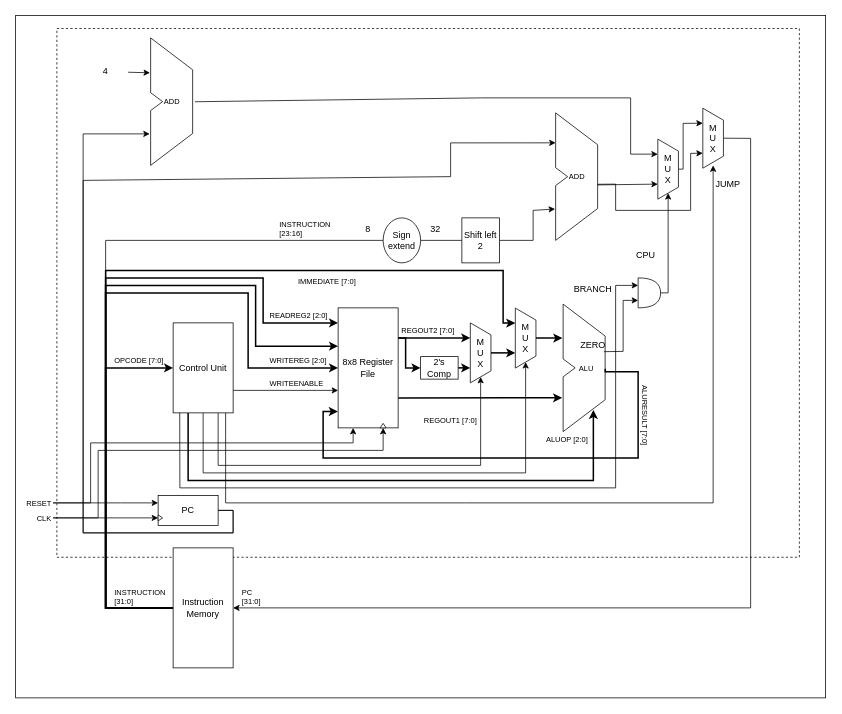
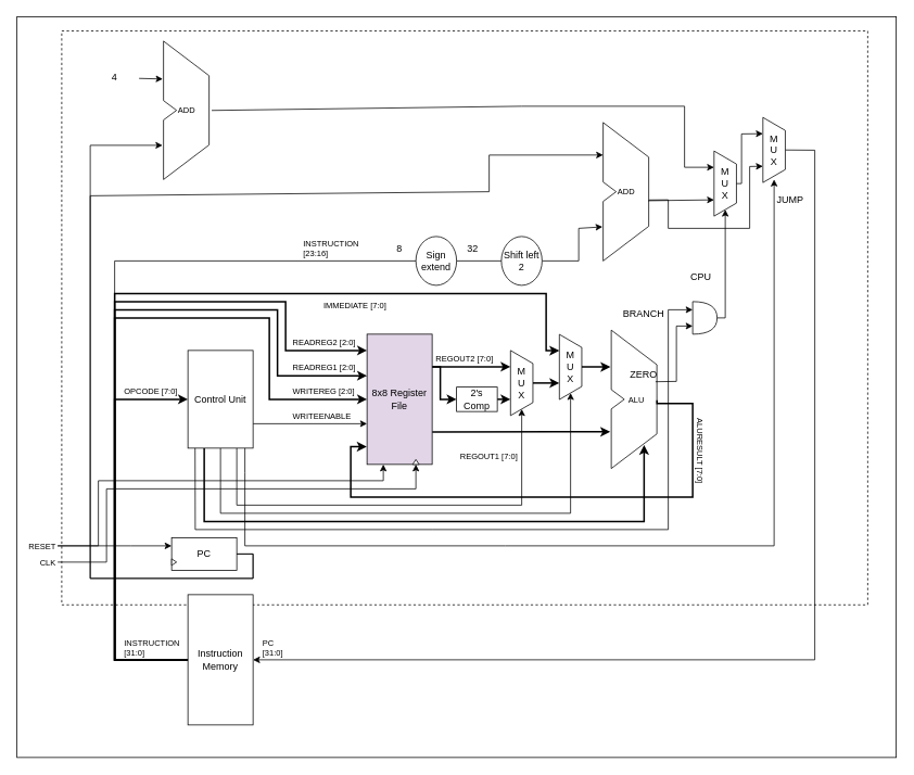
- <mxCell id="64" value="Shift left&lt;br&gt;2" style="whiteSpace=wrap;html=1;rounded=0;" parent="1" vertex="1"><mxGeometry x="615" y="290" width="50" height="60" as="geometry" /></mxCell>
+ <mxCell id="64" value="Shift left&lt;br&gt;2" style="ellipse;whiteSpace=wrap;html=1;" parent="1" vertex="1"><mxGeometry x="615" y="290" width="50" height="60" as="geometry" /></mxCell>
+ <mxCell id="26" value="READREG1 [2:0]" style="text;html=1;align=left;verticalAlign=middle;resizable=0;points=[];autosize=1;fontSize=10;" parent="1" vertex="1"><mxGeometry x="357" y="440.25" width="90" height="20" as="geometry" /></mxCell>
- <mxCell id="13" value="8x8 Register File" style="rounded=0;whiteSpace=wrap;html=1;" parent="1" vertex="1"><mxGeometry x="450" y="410" width="80" height="160" as="geometry" /></mxCell>
+ <mxCell id="13" value="8x8 Register File" style="rounded=0;whiteSpace=wrap;html=1;fillColor=#e1d5e7;" parent="1" vertex="1"><mxGeometry x="450" y="410" width="80" height="160" as="geometry" /></mxCell>
- <mxCell id="46" value="ALUOP [2:0]" style="text;html=1;align=center;verticalAlign=middle;resizable=0;points=[];autosize=1;fontSize=10;" parent="1" vertex="1"><mxGeometry x="720" y="575" width="70" height="20" as="geometry" /></mxCell>
- <mxCell id="40" style="edgeStyle=orthogonalEdgeStyle;rounded=0;orthogonalLoop=1;jettySize=auto;html=1;exitX=1;exitY=0.5;exitDx=0;exitDy=0;entryX=0;entryY=0.75;entryDx=0;entryDy=0;fontSize=10;" parent="1" source="42" target="20" edge="1"><mxGeometry relative="1" as="geometry" /></mxCell>
